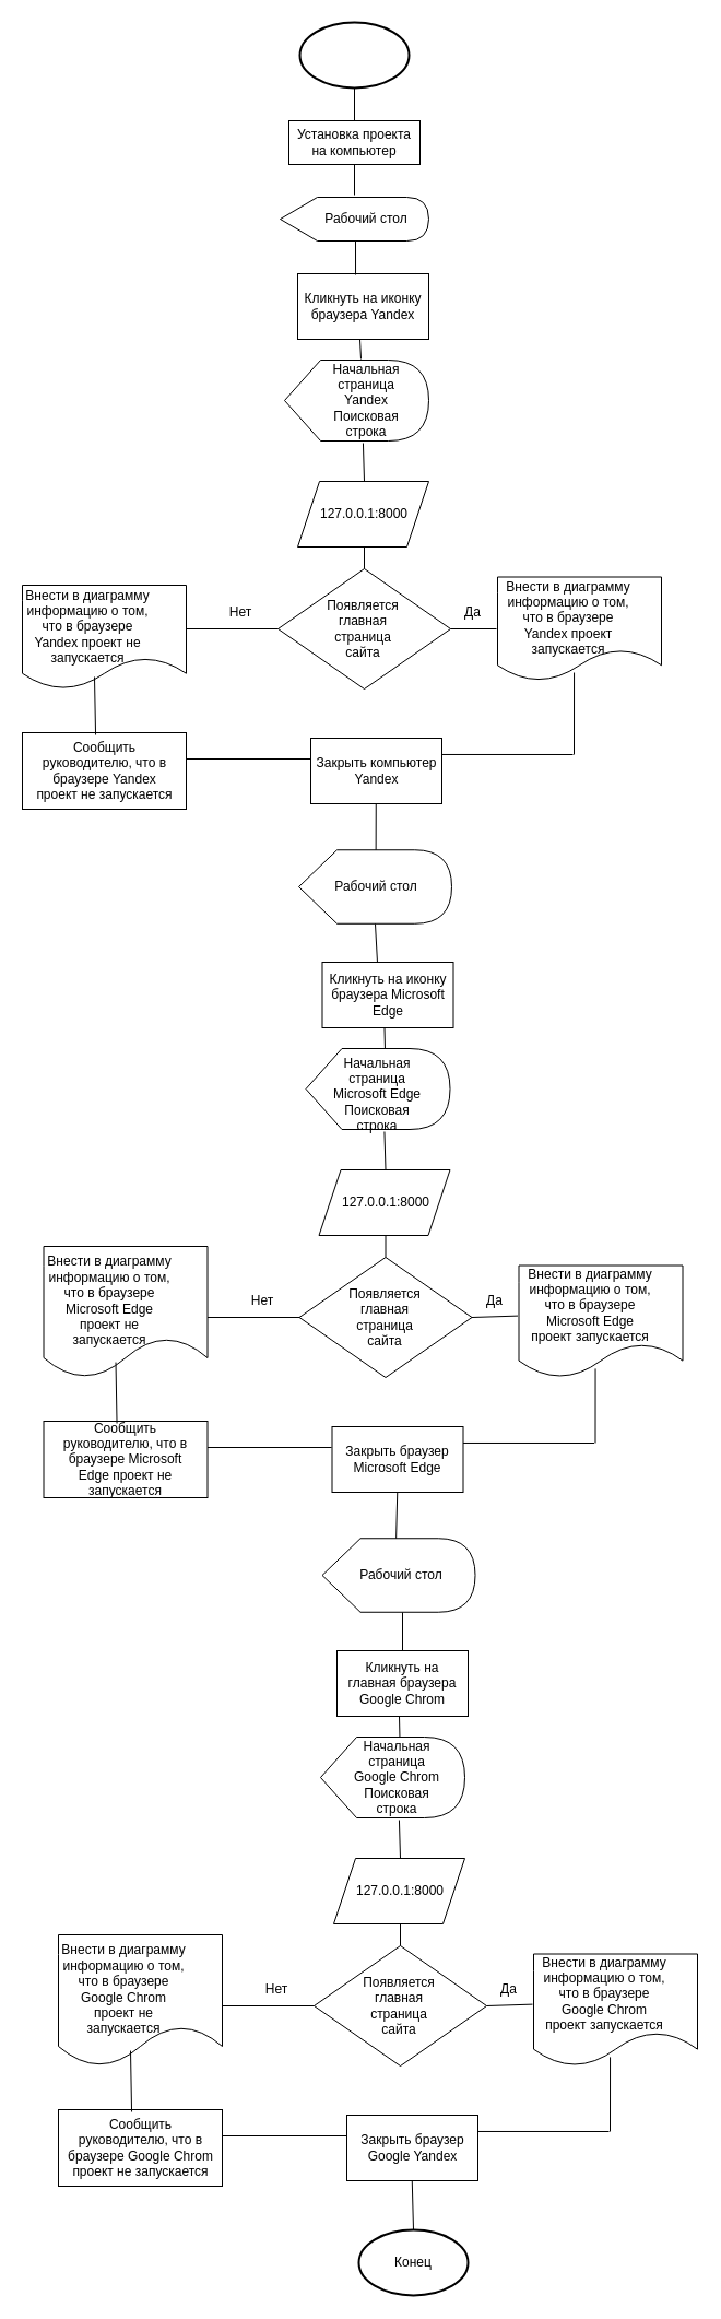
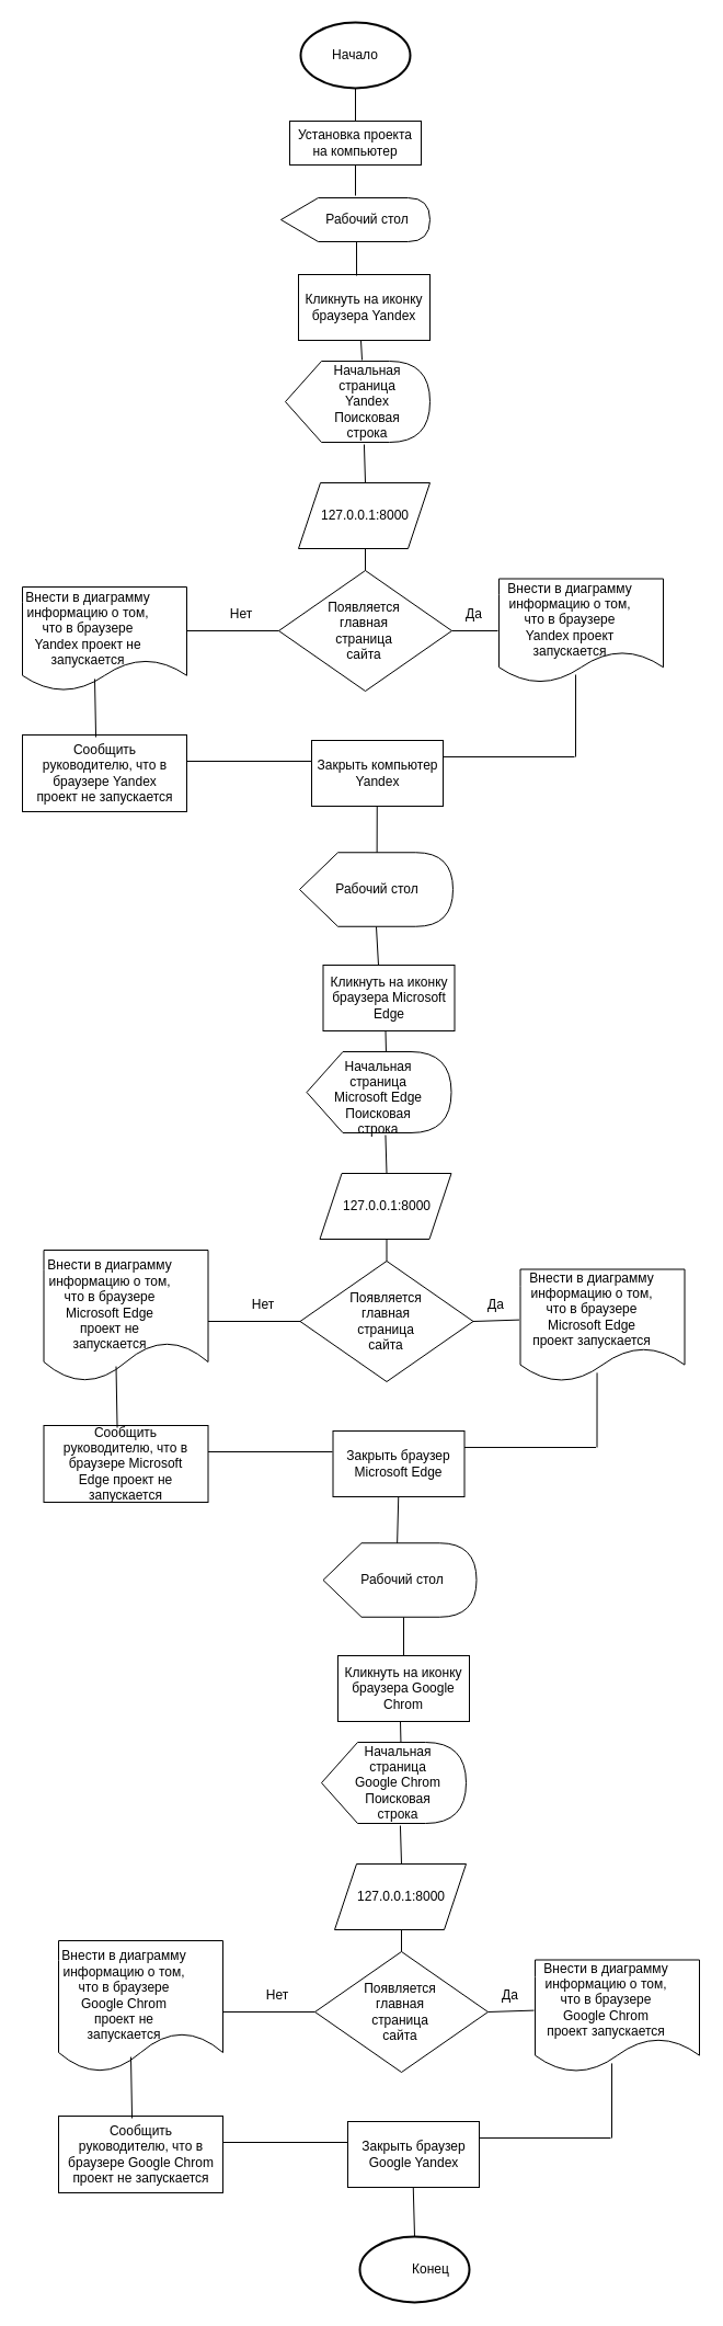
+ <mxCell id="3" value="Начало" style="text;html=1;strokeColor=none;fillColor=none;align=center;verticalAlign=middle;whiteSpace=wrap;rounded=0;" vertex="1" parent="1"><mxGeometry x="294" y="35" width="60" height="30" as="geometry" /></mxCell>
- <mxCell id="74" value="Кликнуть на главная браузера Google Chrom" style="text;html=1;strokeColor=none;fillColor=none;align=center;verticalAlign=middle;whiteSpace=wrap;rounded=0;" vertex="1" parent="1"><mxGeometry x="310" y="1510" width="116" height="60" as="geometry" /></mxCell>
+ <mxCell id="74" value="Кликнуть на иконку браузера Google Chrom" style="text;html=1;strokeColor=none;fillColor=none;align=center;verticalAlign=middle;whiteSpace=wrap;rounded=0;" vertex="1" parent="1"><mxGeometry x="310" y="1510" width="116" height="60" as="geometry" /></mxCell>
- <mxCell id="102" value="Конец" style="text;html=1;strokeColor=none;fillColor=none;align=center;verticalAlign=middle;whiteSpace=wrap;rounded=0;" vertex="1" parent="1"><mxGeometry x="347.5" y="2055" width="60" height="30" as="geometry" /></mxCell>
+ <mxCell id="102" value="Конец" style="text;html=1;strokeColor=none;fillColor=none;align=center;verticalAlign=middle;whiteSpace=wrap;rounded=0;" vertex="1" parent="1"><mxGeometry x="362.5" y="2055" width="60" height="30" as="geometry" /></mxCell>
